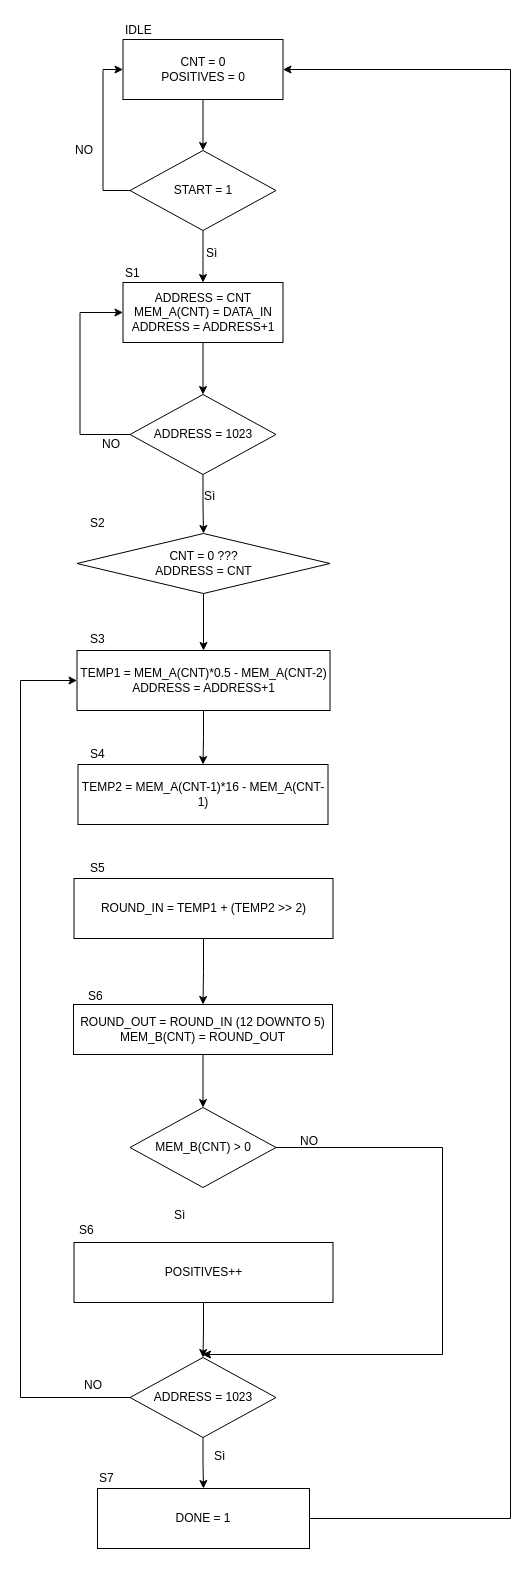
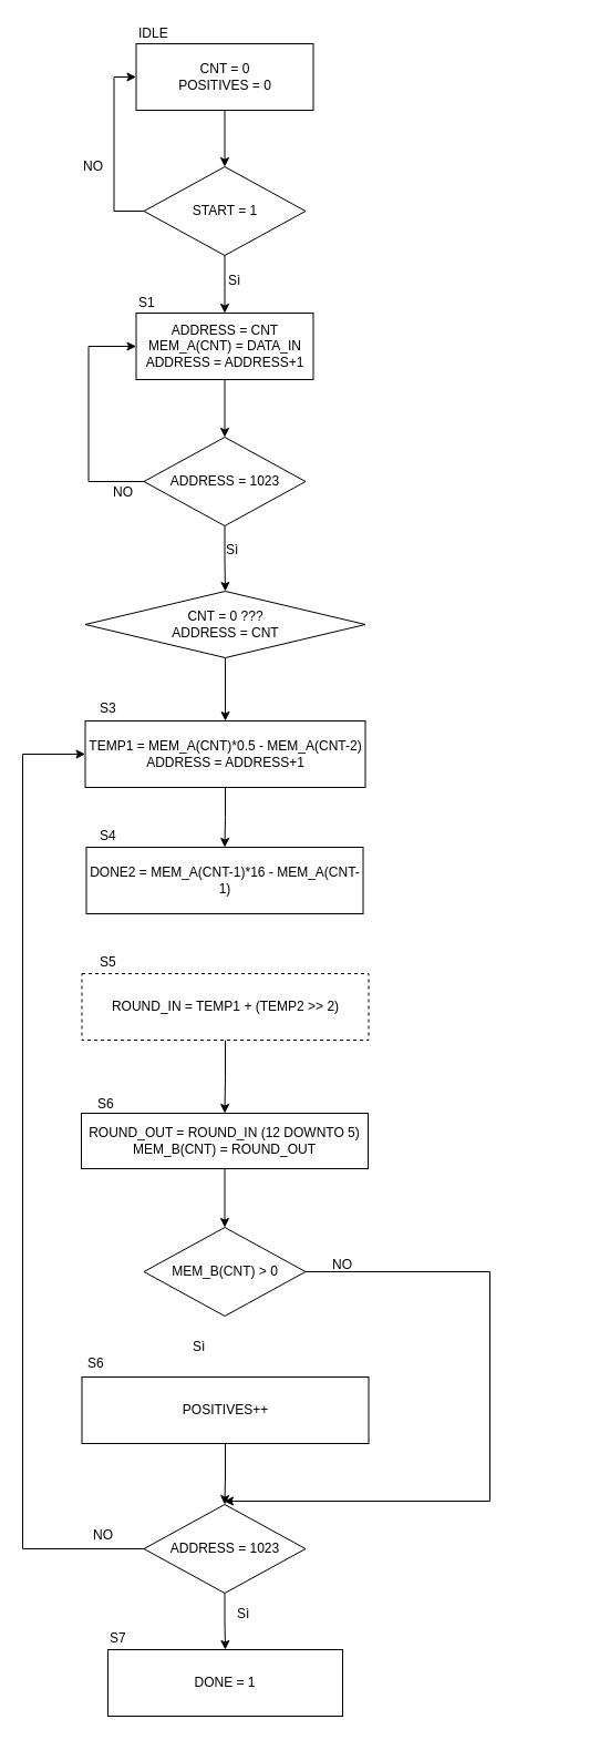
- <mxCell id="32" value="S2" style="text;html=1;resizable=0;points=[];autosize=1;align=left;verticalAlign=top;spacingTop=-4;" parent="1" vertex="1"><mxGeometry x="87.5" y="513" width="30" height="20" as="geometry" /></mxCell>
- <mxCell id="25" style="edgeStyle=orthogonalEdgeStyle;rounded=0;orthogonalLoop=1;jettySize=auto;html=1;exitX=1;exitY=0.5;exitDx=0;exitDy=0;entryX=1;entryY=0.5;entryDx=0;entryDy=0;" parent="1" source="26" target="3" edge="1"><mxGeometry relative="1" as="geometry"><Array as="points"><mxPoint x="510" y="1518" /><mxPoint x="510" y="69" /></Array></mxGeometry></mxCell>
- <mxCell id="14" value="TEMP2 = MEM_A(CNT-1)*16 - MEM_A(CNT-1)" style="rounded=0;whiteSpace=wrap;html=1;" parent="1" vertex="1"><mxGeometry x="77.5" y="764" width="250" height="60" as="geometry" /></mxCell>
+ <mxCell id="14" value="DONE2 = MEM_A(CNT-1)*16 - MEM_A(CNT-1)" style="rounded=0;whiteSpace=wrap;html=1;" parent="1" vertex="1"><mxGeometry x="77.5" y="764" width="250" height="60" as="geometry" /></mxCell>
- <mxCell id="16" value="&lt;div&gt;ROUND_IN = TEMP1 + (TEMP2 &amp;gt;&amp;gt; 2)&lt;/div&gt;" style="rounded=0;whiteSpace=wrap;html=1;" parent="1" vertex="1"><mxGeometry x="73.5" y="878" width="259" height="60" as="geometry" /></mxCell>
+ <mxCell id="16" value="&lt;div&gt;ROUND_IN = TEMP1 + (TEMP2 &amp;gt;&amp;gt; 2)&lt;/div&gt;" style="rounded=0;whiteSpace=wrap;html=1;dashed=1;" parent="1" vertex="1"><mxGeometry x="73.5" y="878" width="259" height="60" as="geometry" /></mxCell>
